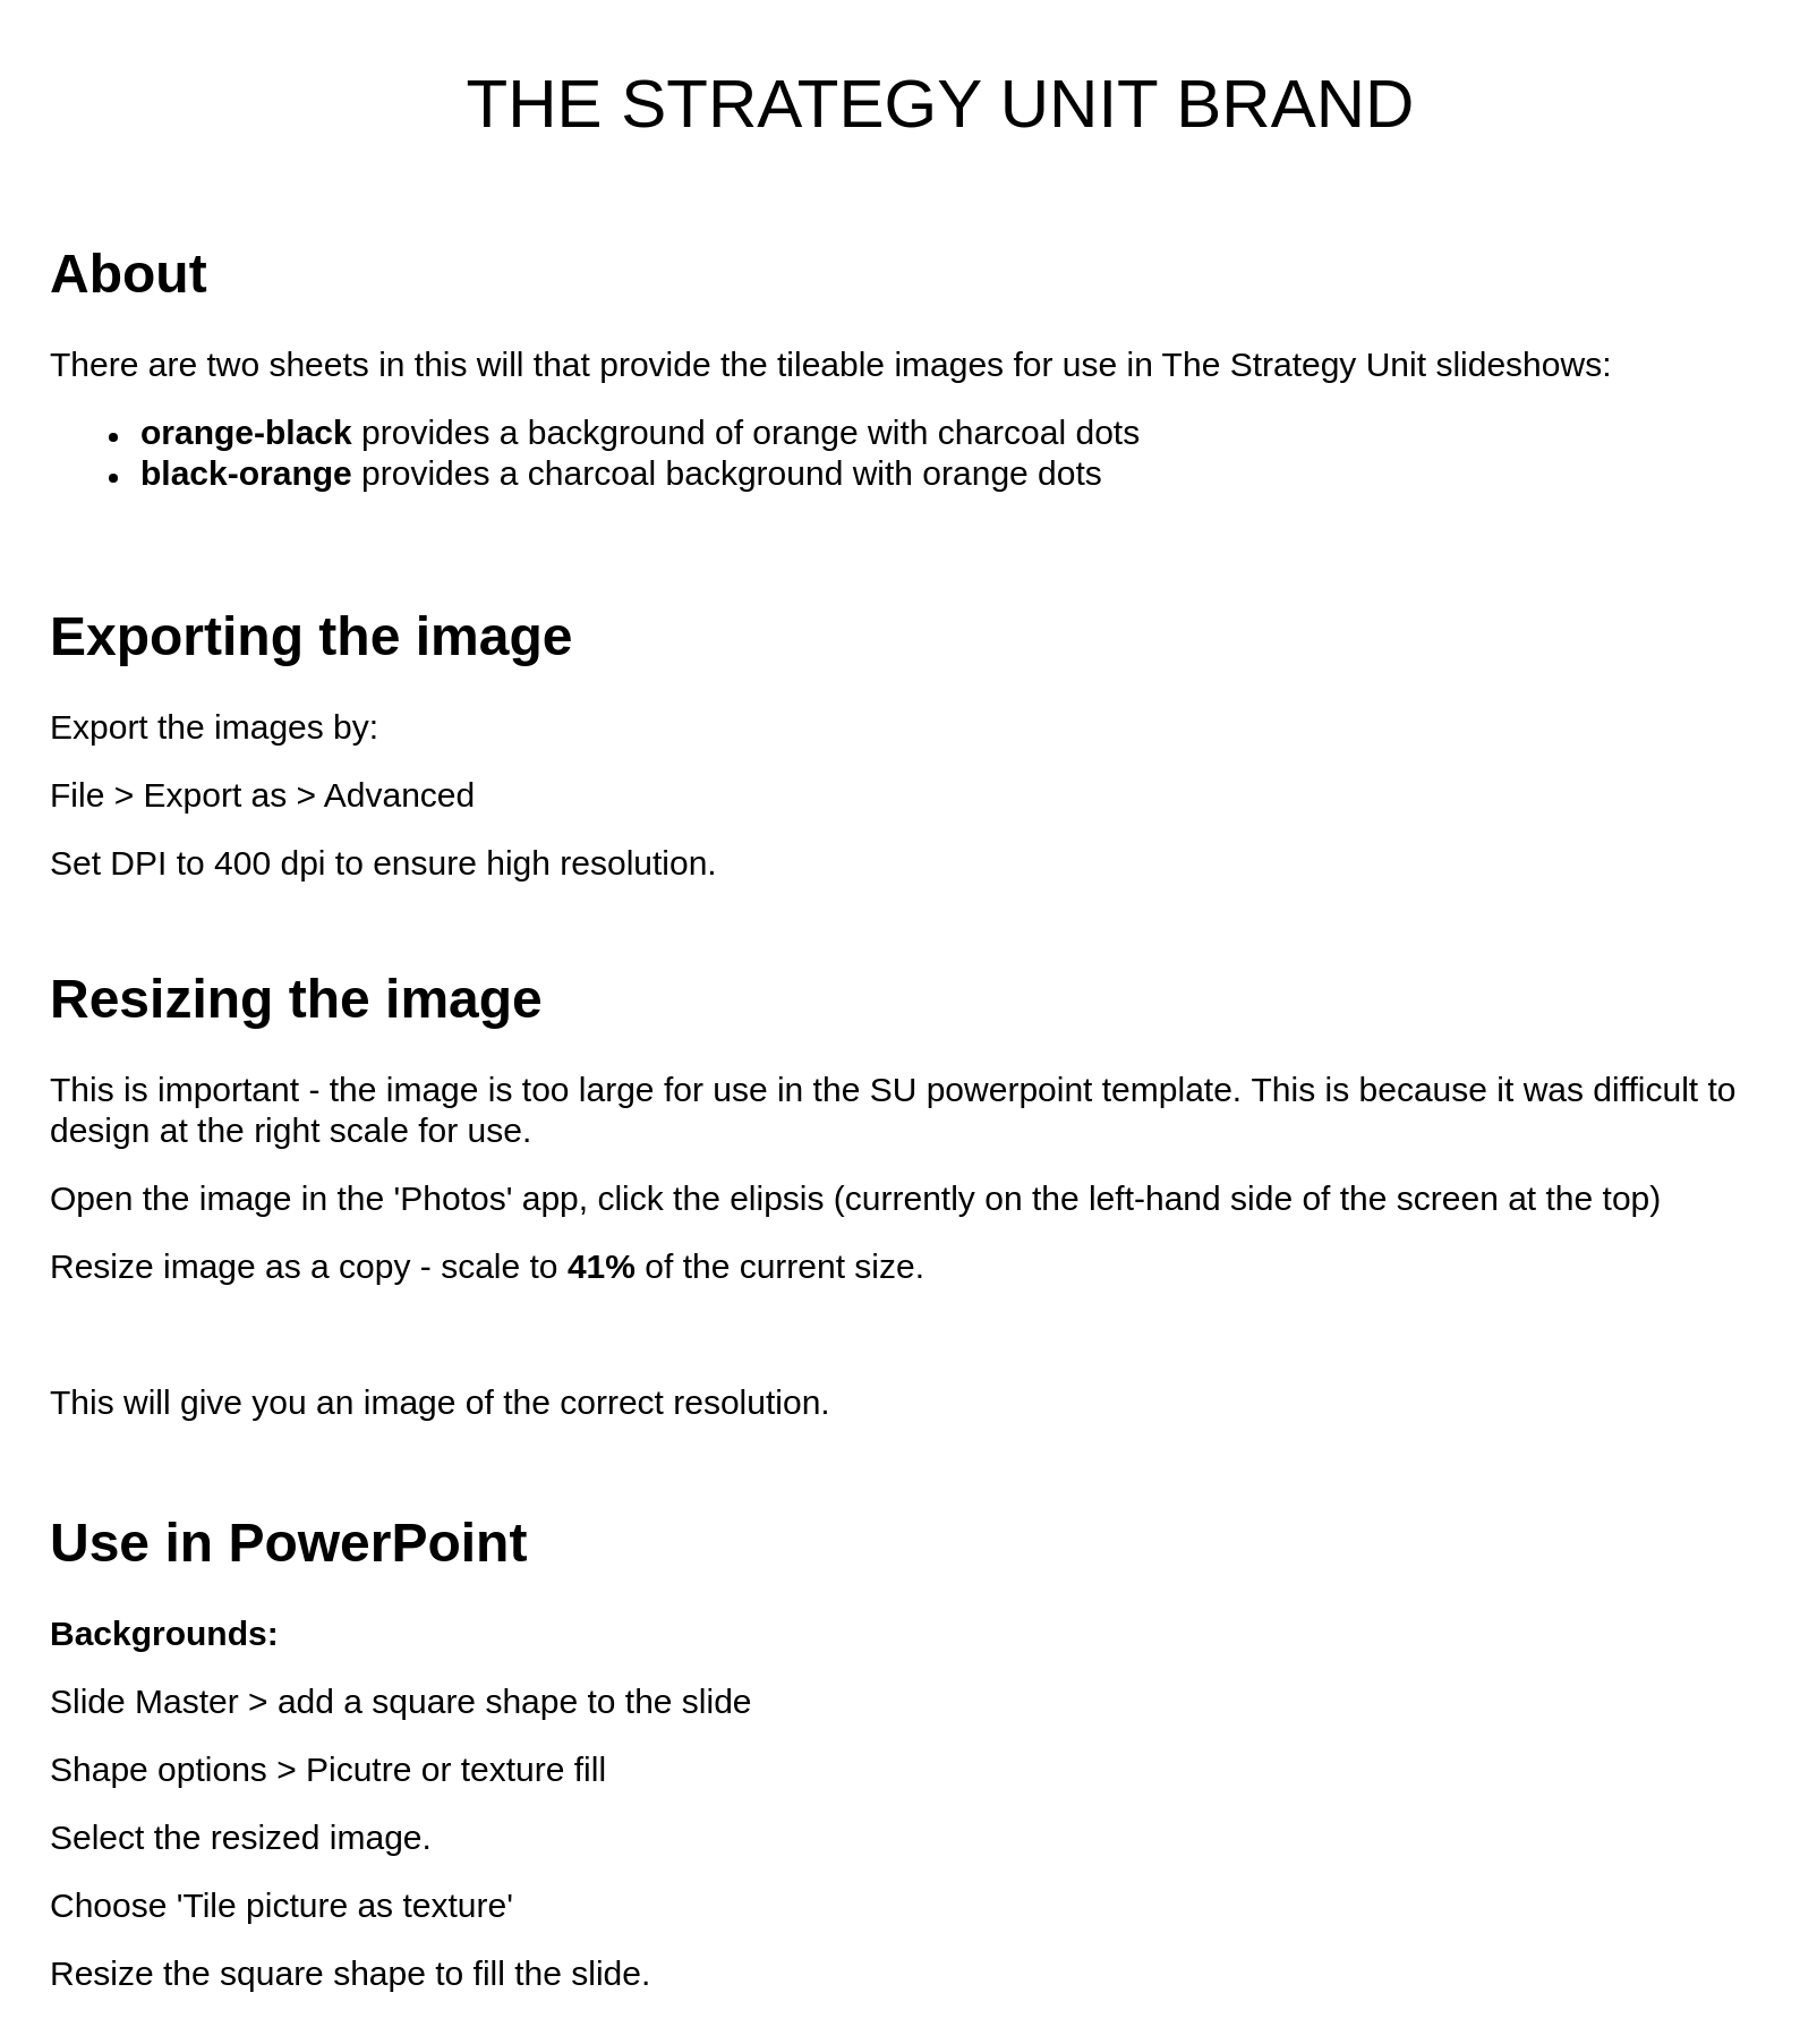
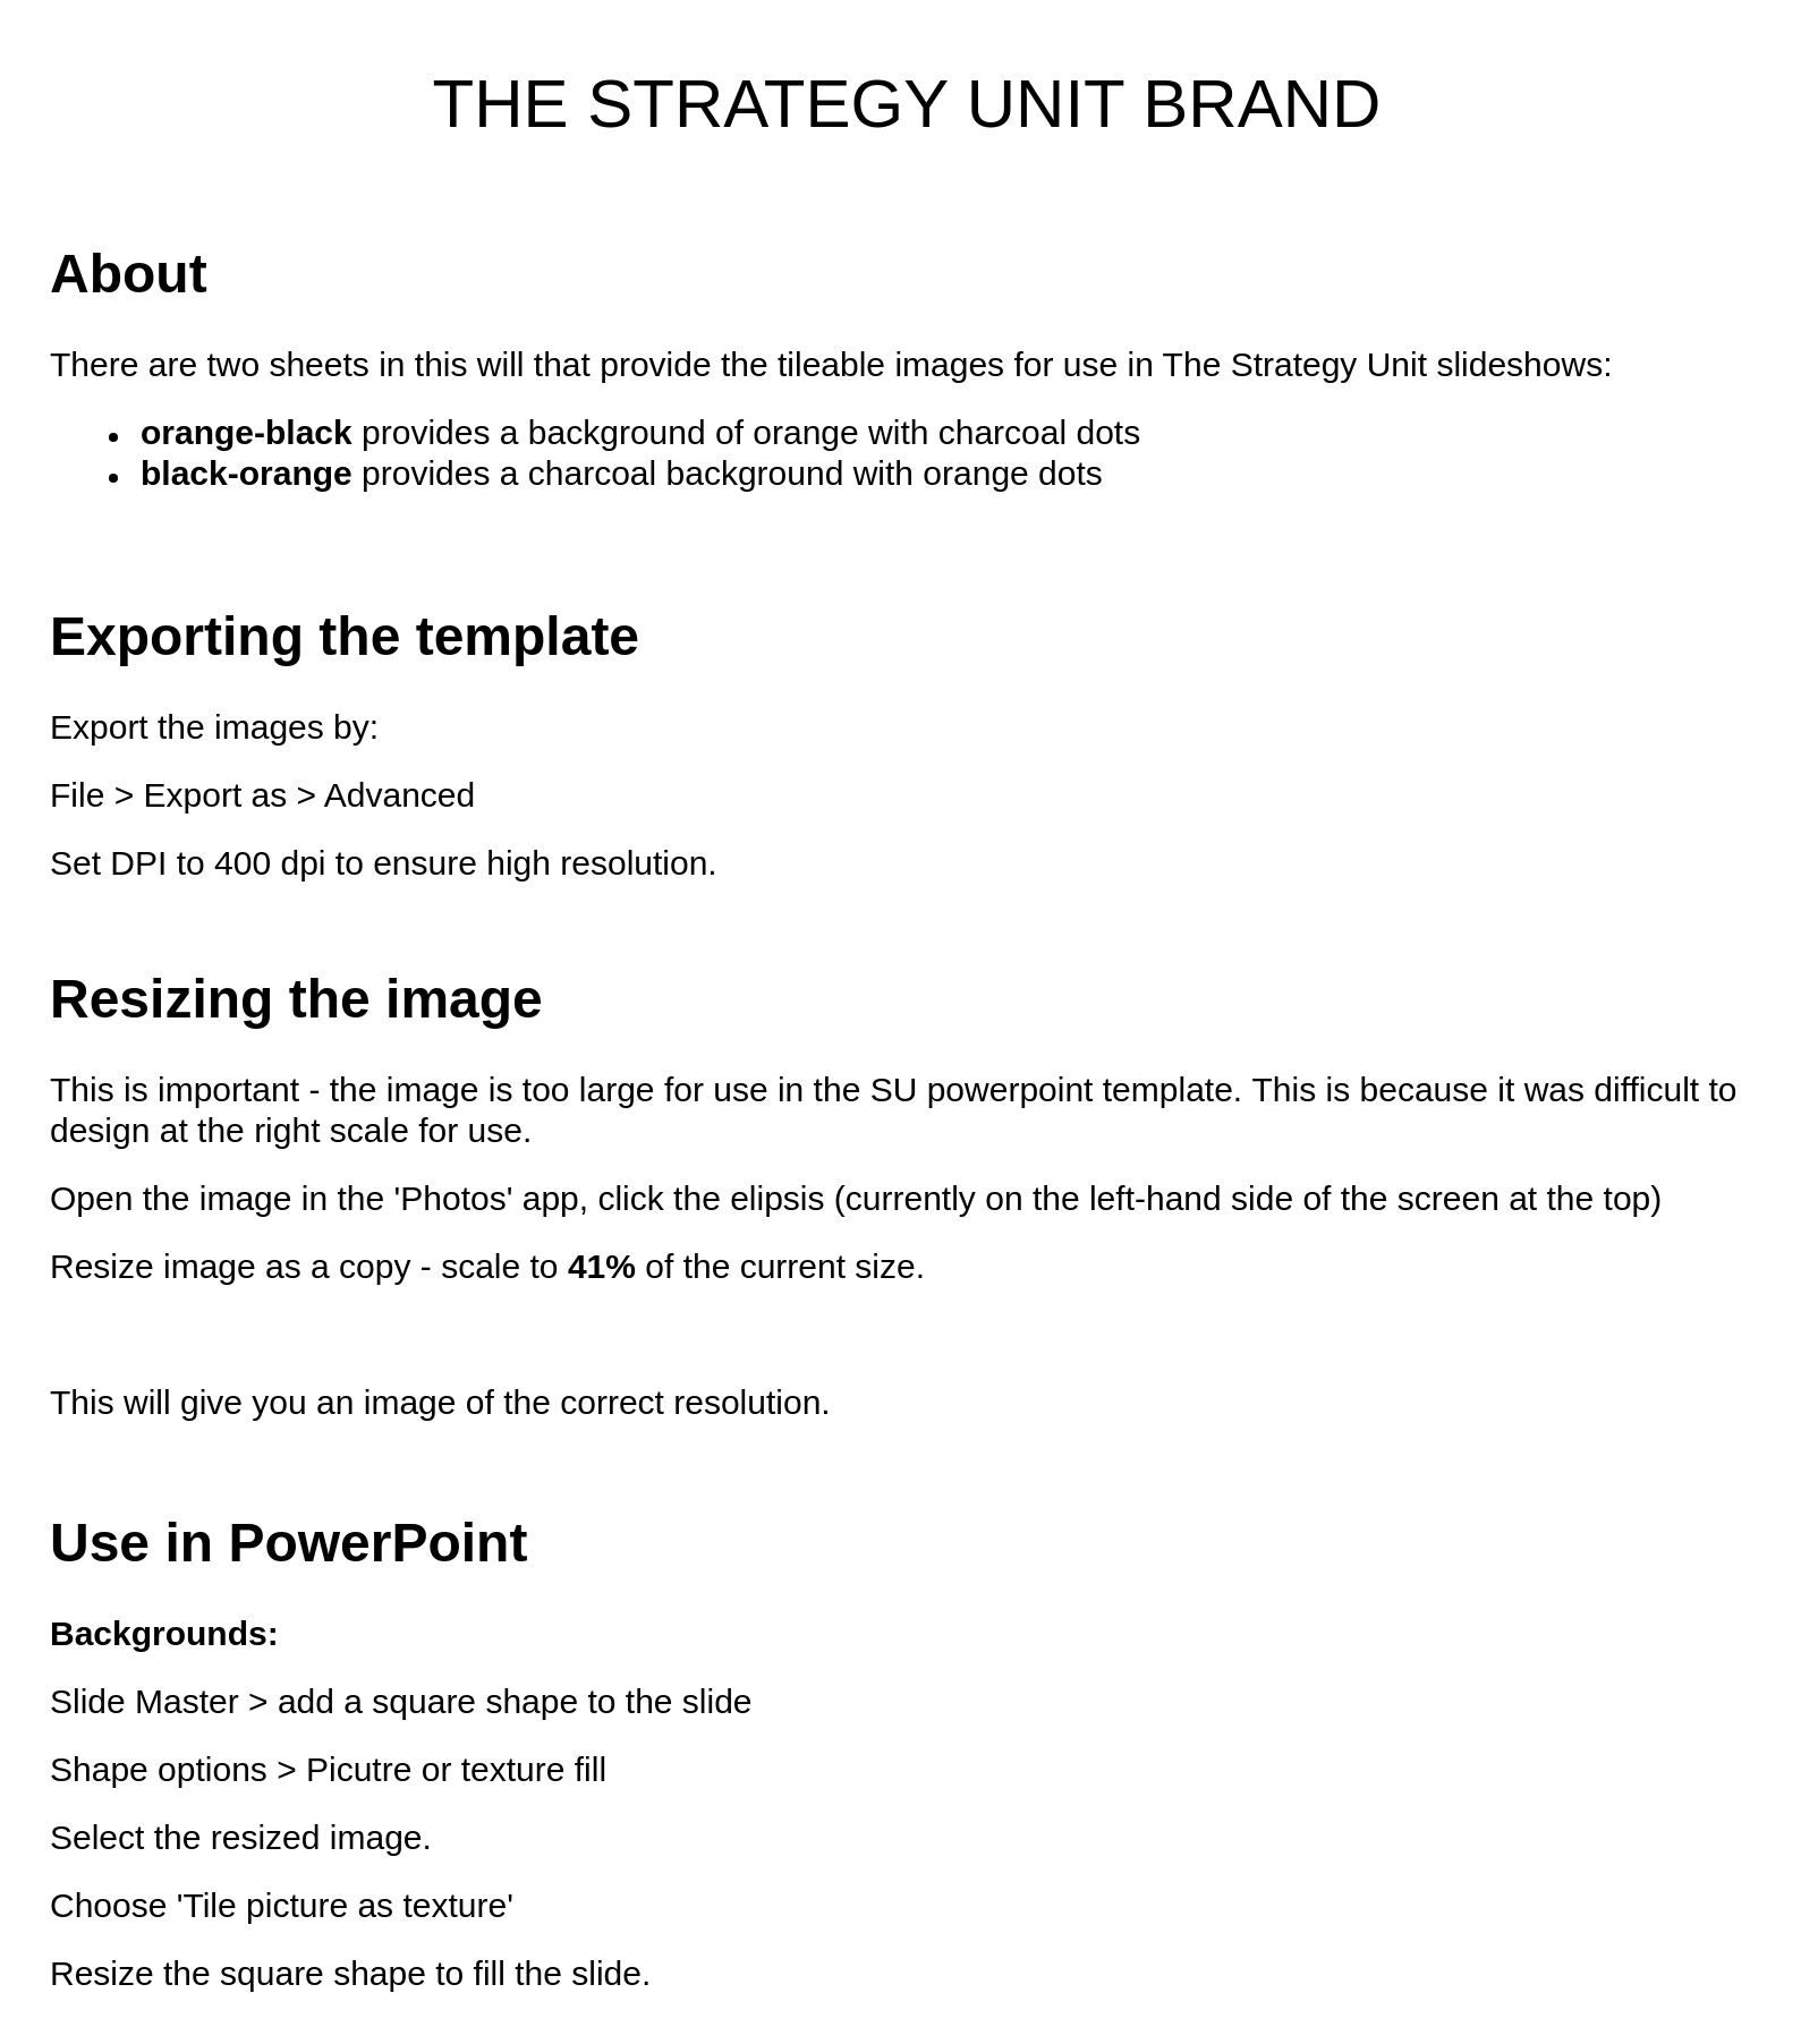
- <mxCell id="4" value="&lt;font style=&quot;font-size: 30px;&quot;&gt;THE STRATEGY UNIT BRAND&lt;/font&gt;" style="text;html=1;align=center;verticalAlign=middle;whiteSpace=wrap;rounded=0;" vertex="1" parent="1"><mxGeometry x="35" y="20" width="760" height="50" as="geometry" /></mxCell>
+ <mxCell id="4" value="&lt;font style=&quot;font-size: 30px;&quot;&gt;THE STRATEGY UNIT BRAND&lt;/font&gt;" style="text;html=1;align=center;verticalAlign=middle;whiteSpace=wrap;rounded=0;" vertex="1" parent="1"><mxGeometry x="20" y="20" width="760" height="50" as="geometry" /></mxCell>
- <mxCell id="2" value="&lt;h1 style=&quot;margin-top: 0px;&quot;&gt;Exporting the image&lt;/h1&gt;&lt;p&gt;&lt;span style=&quot;font-size: 15px;&quot;&gt;Export the images by:&lt;/span&gt;&lt;/p&gt;&lt;p&gt;&lt;span style=&quot;font-size: 15px;&quot;&gt;File &amp;gt; Export as &amp;gt; Advanced&lt;/span&gt;&lt;/p&gt;&lt;p&gt;&lt;span style=&quot;font-size: 15px; background-color: transparent; color: light-dark(rgb(0, 0, 0), rgb(255, 255, 255));&quot;&gt;Set DPI to 400 dpi to ensure high resolution.&lt;/span&gt;&lt;/p&gt;&lt;p&gt;&lt;br&gt;&lt;/p&gt;" style="text;html=1;whiteSpace=wrap;overflow=hidden;rounded=0;" vertex="1" parent="1"><mxGeometry x="20" y="260" width="760" height="160" as="geometry" /></mxCell>
+ <mxCell id="2" value="&lt;h1 style=&quot;margin-top: 0px;&quot;&gt;Exporting the template&lt;/h1&gt;&lt;p&gt;&lt;span style=&quot;font-size: 15px;&quot;&gt;Export the images by:&lt;/span&gt;&lt;/p&gt;&lt;p&gt;&lt;span style=&quot;font-size: 15px;&quot;&gt;File &amp;gt; Export as &amp;gt; Advanced&lt;/span&gt;&lt;/p&gt;&lt;p&gt;&lt;span style=&quot;font-size: 15px; background-color: transparent; color: light-dark(rgb(0, 0, 0), rgb(255, 255, 255));&quot;&gt;Set DPI to 400 dpi to ensure high resolution.&lt;/span&gt;&lt;/p&gt;&lt;p&gt;&lt;br&gt;&lt;/p&gt;" style="text;html=1;whiteSpace=wrap;overflow=hidden;rounded=0;" vertex="1" parent="1"><mxGeometry x="20" y="260" width="760" height="160" as="geometry" /></mxCell>
